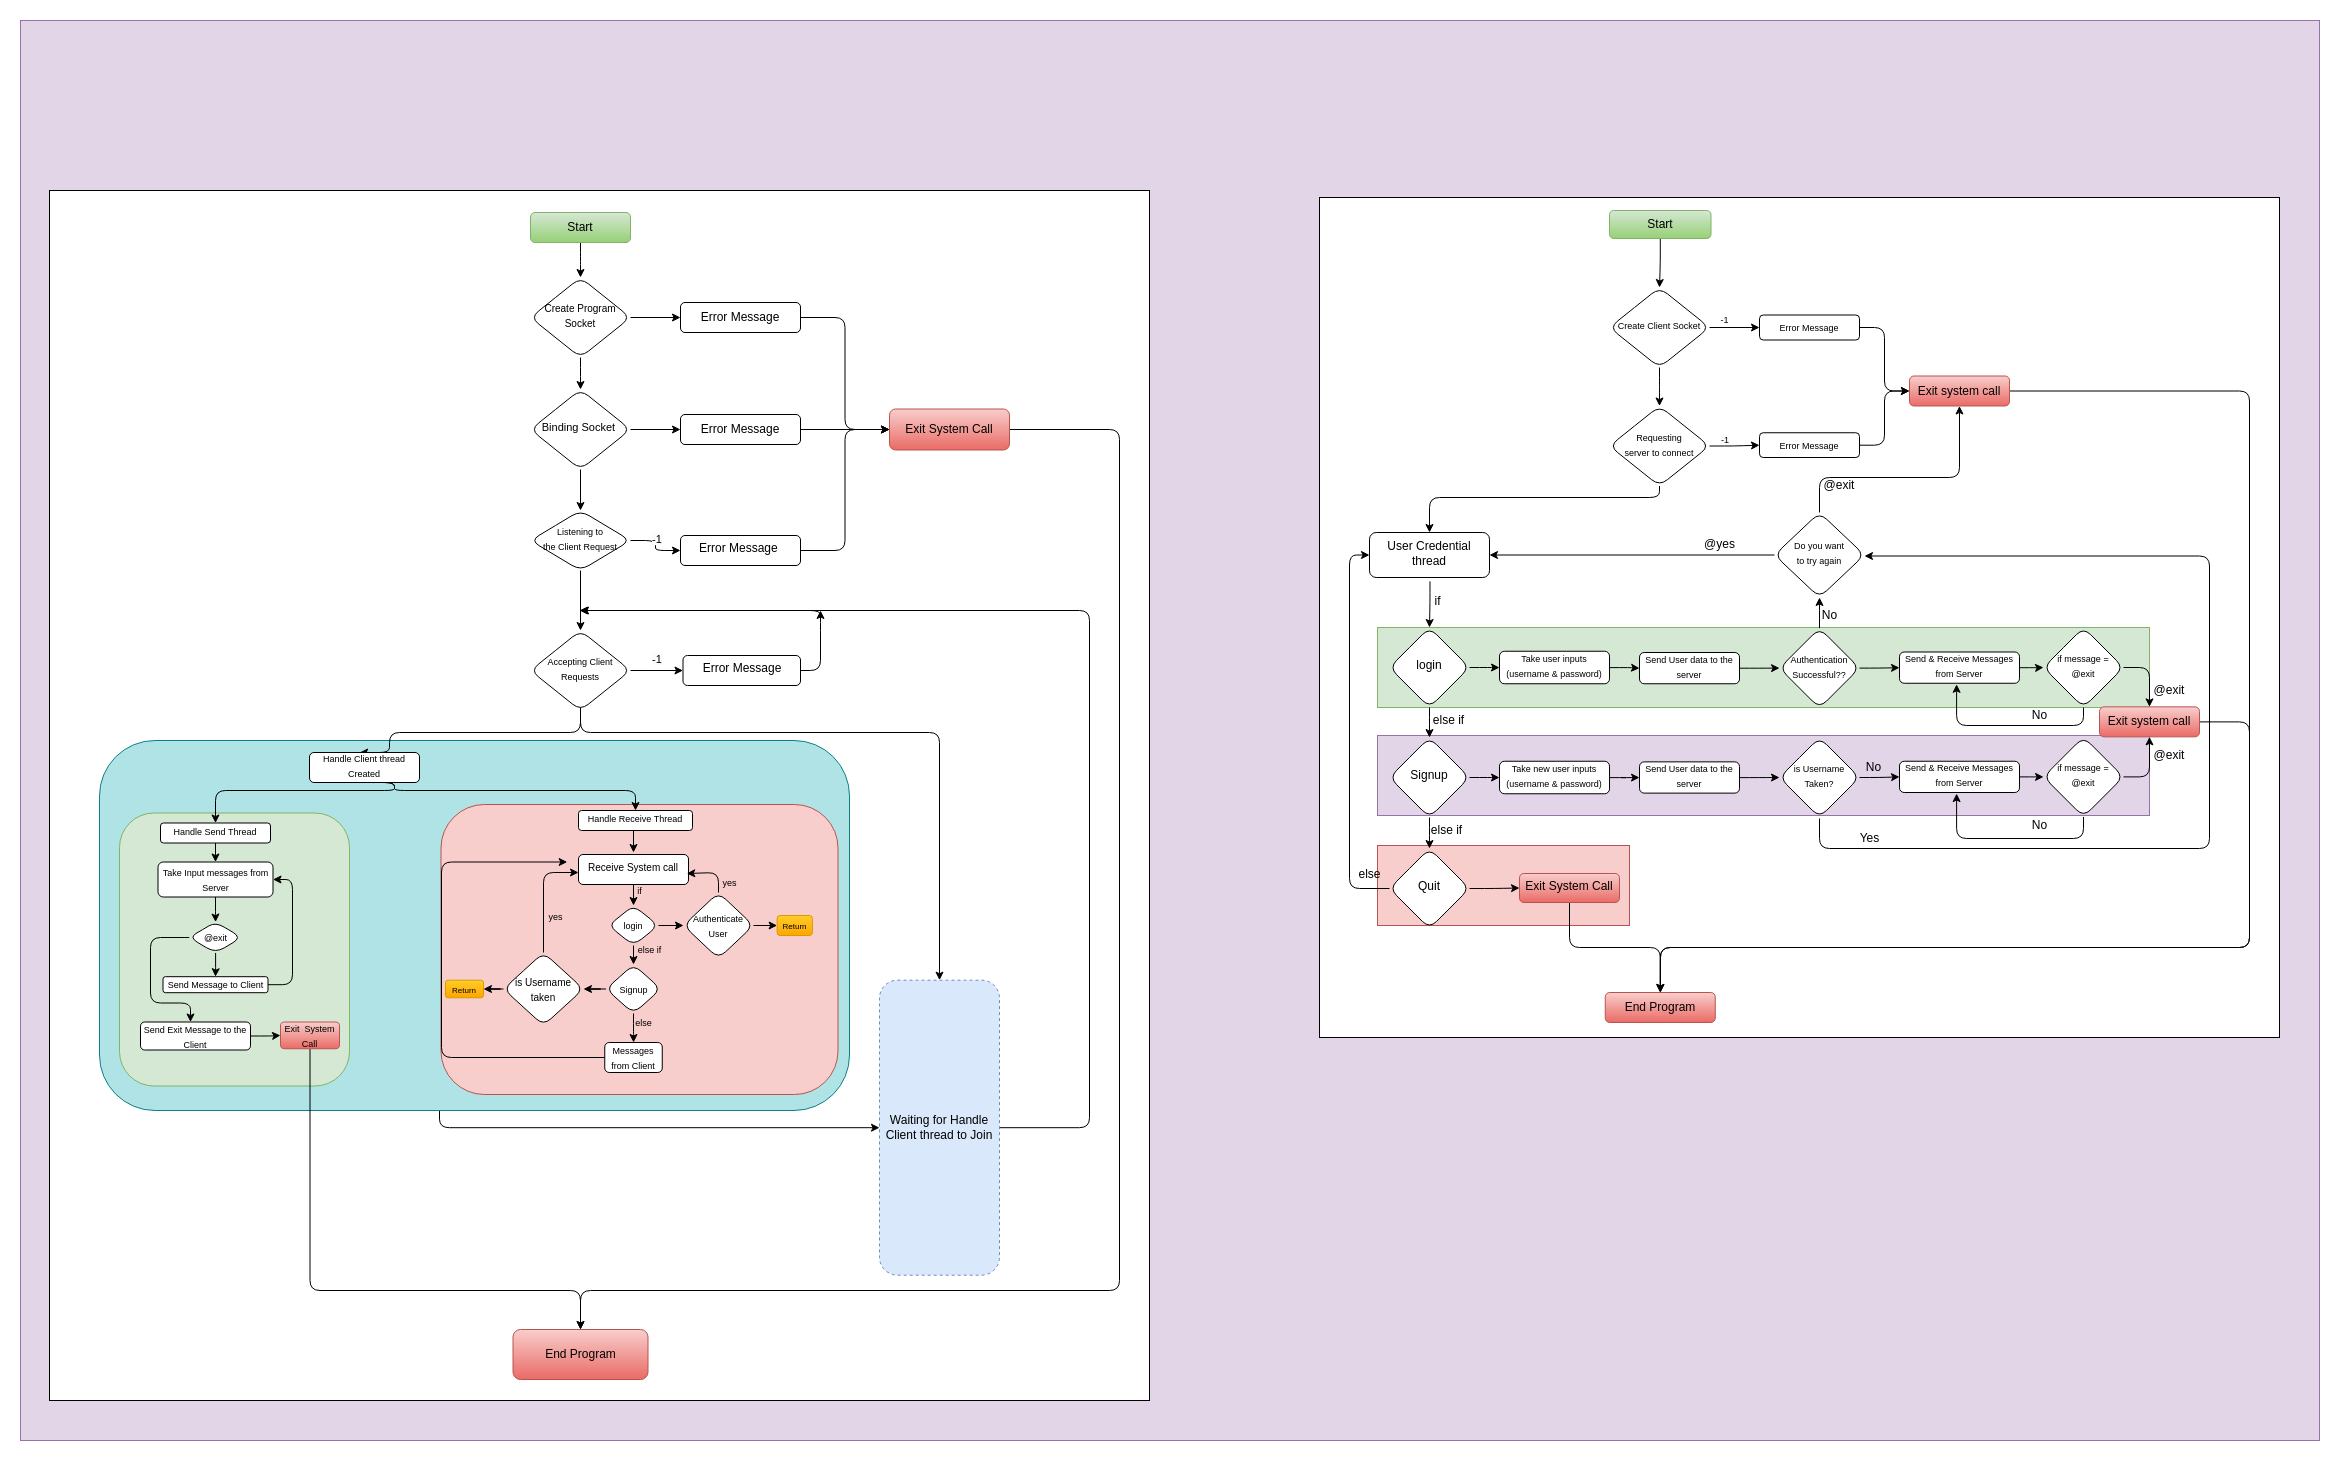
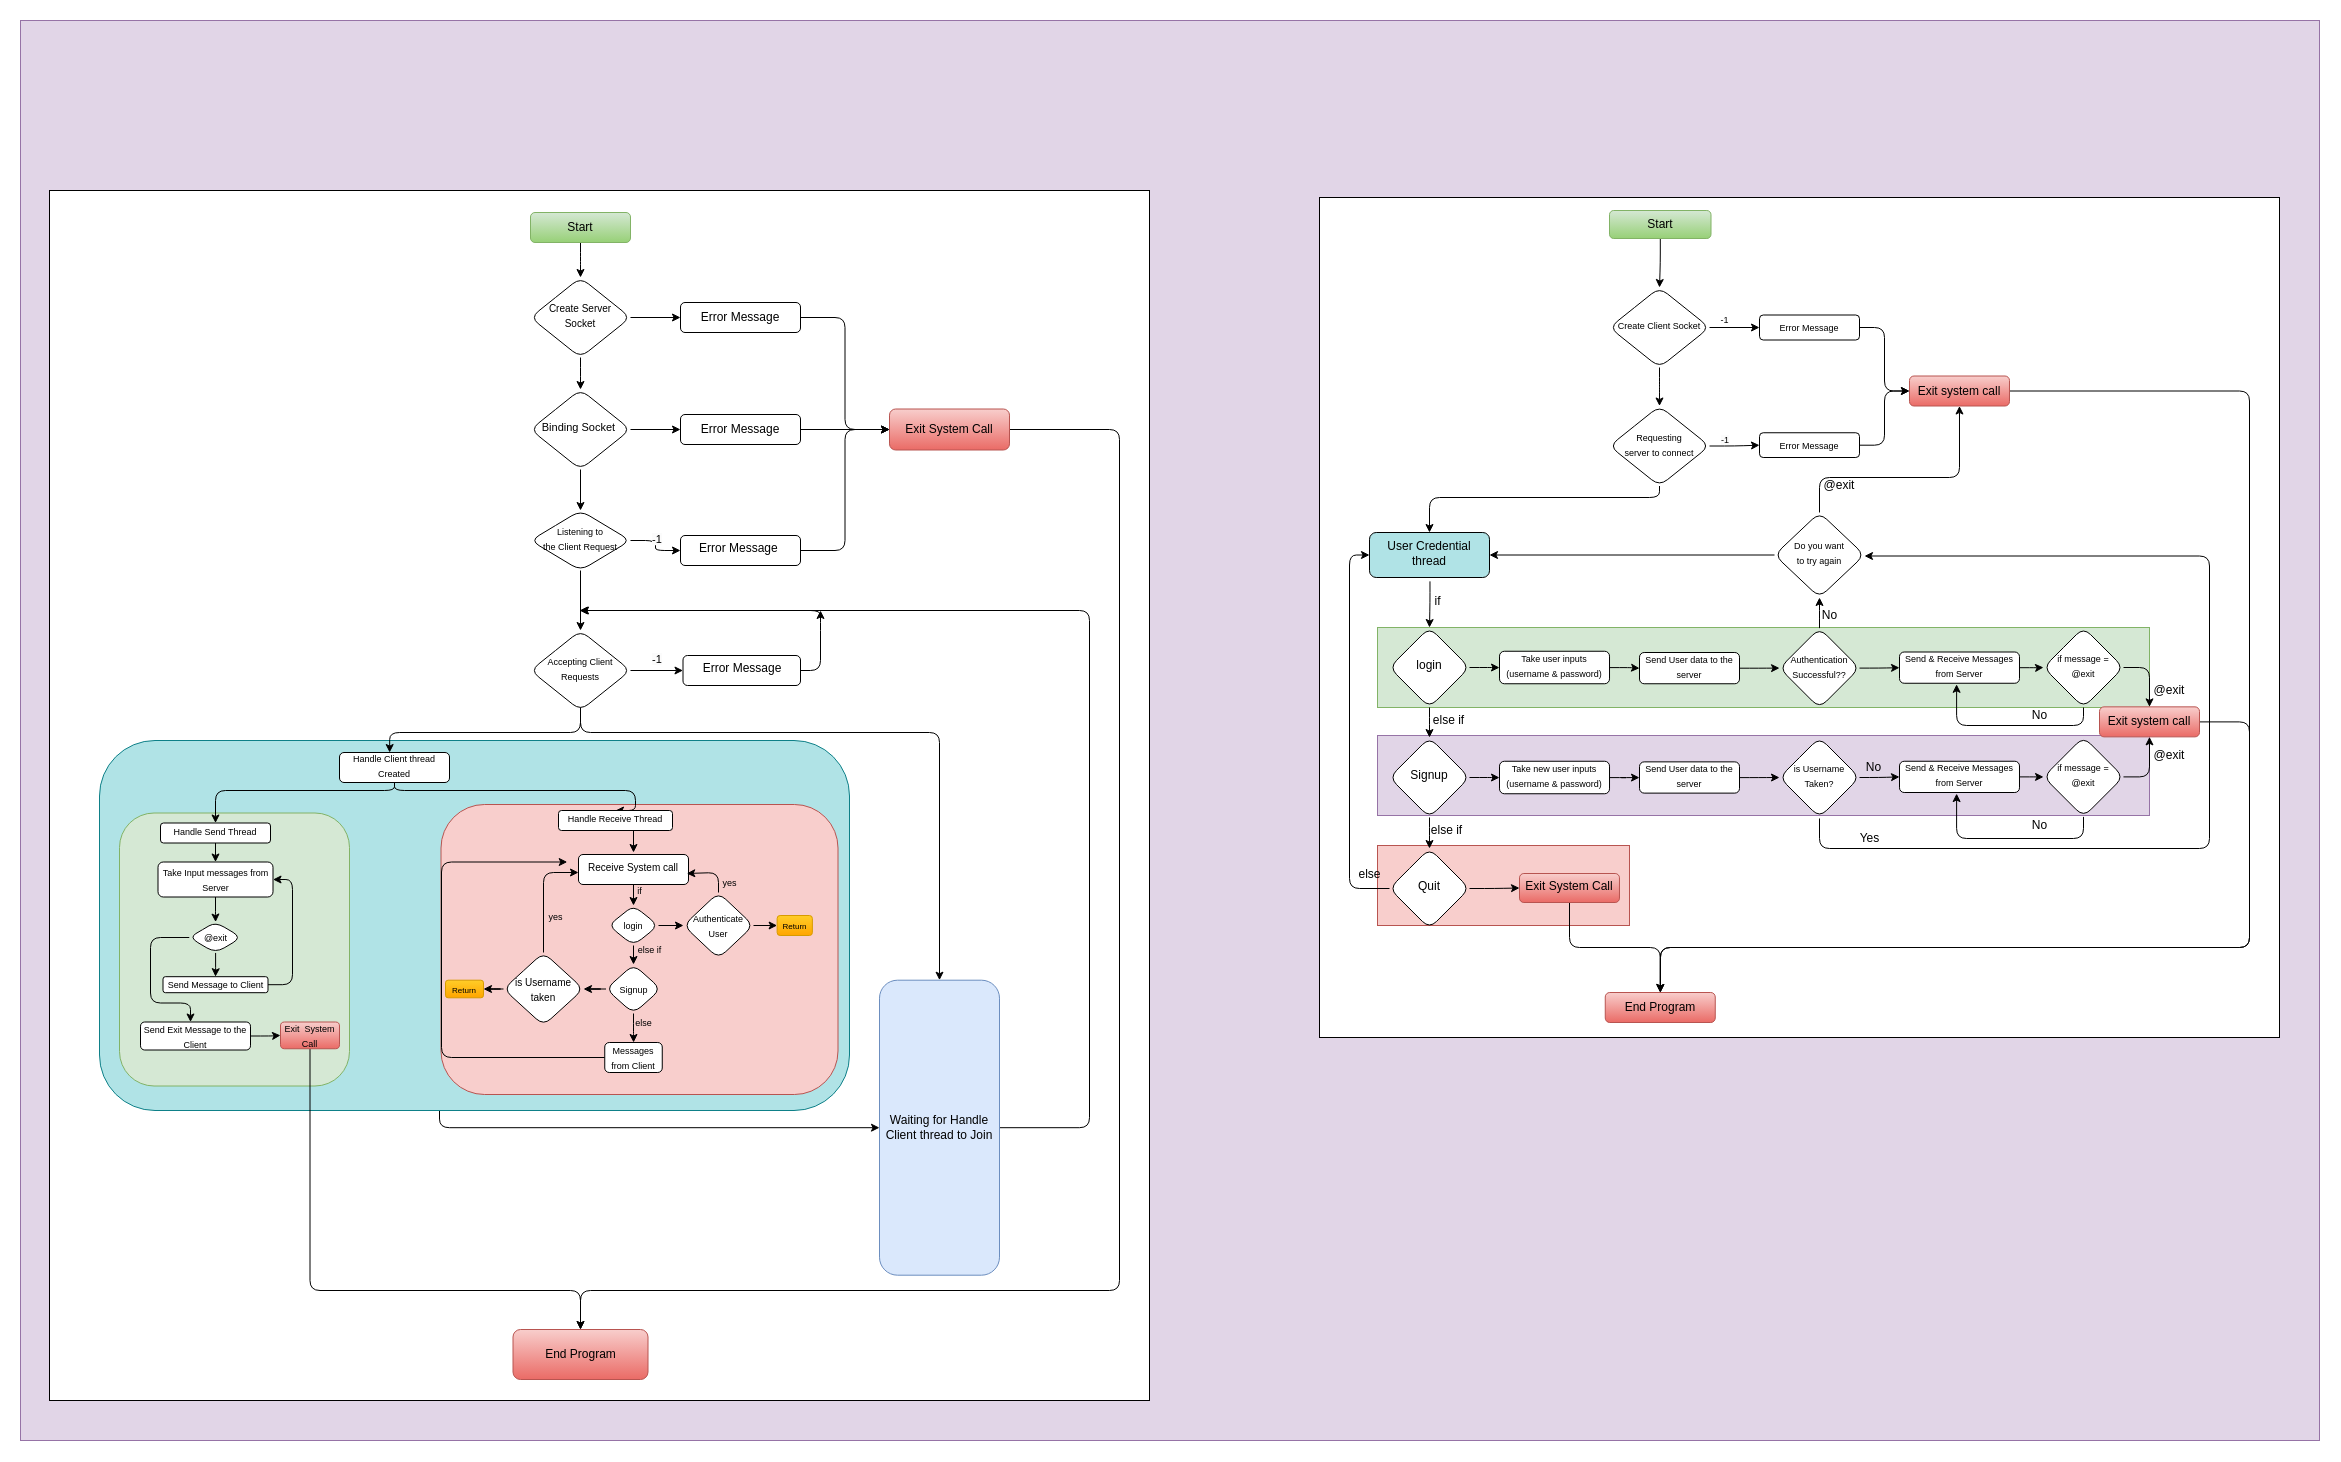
- <mxCell id="16" value="&lt;font style=&quot;font-size: 10px;&quot;&gt;Create Program Socket&lt;/font&gt;" style="rhombus;whiteSpace=wrap;html=1;shadow=0;fontFamily=Helvetica;fontSize=12;align=center;strokeWidth=1;spacing=6;spacingTop=-4;rounded=1;" vertex="1" parent="1"><mxGeometry x="530" y="277" width="100" height="80" as="geometry" /></mxCell>
+ <mxCell id="16" value="&lt;font style=&quot;font-size: 10px;&quot;&gt;Create Server Socket&lt;/font&gt;" style="rhombus;whiteSpace=wrap;html=1;shadow=0;fontFamily=Helvetica;fontSize=12;align=center;strokeWidth=1;spacing=6;spacingTop=-4;rounded=1;" vertex="1" parent="1"><mxGeometry x="530" y="277" width="100" height="80" as="geometry" /></mxCell>
- <mxCell id="123" value="@yes" style="text;html=1;align=center;verticalAlign=middle;resizable=0;points=[];autosize=1;strokeColor=none;fillColor=none;" vertex="1" parent="1"><mxGeometry x="1694" y="529" width="50" height="30" as="geometry" /></mxCell>
- <mxCell id="99" value="User Credential thread" style="whiteSpace=wrap;html=1;shadow=0;strokeWidth=1;spacing=6;spacingTop=-4;rounded=1;" vertex="1" parent="1"><mxGeometry x="1369" y="532" width="120" height="45" as="geometry" /></mxCell>
+ <mxCell id="99" value="User Credential thread" style="whiteSpace=wrap;html=1;shadow=0;strokeWidth=1;spacing=6;spacingTop=-4;rounded=1;fillColor=#b0e3e6;" vertex="1" parent="1"><mxGeometry x="1369" y="532" width="120" height="45" as="geometry" /></mxCell>
- <mxCell id="40" value="&lt;font style=&quot;font-size: 9px;&quot;&gt;Handle Client thread Created&lt;/font&gt;" style="rounded=1;whiteSpace=wrap;html=1;shadow=0;strokeWidth=1;spacing=6;spacingTop=-4;" vertex="1" parent="1"><mxGeometry x="309" y="752" width="110" height="30" as="geometry" /></mxCell>
+ <mxCell id="40" value="&lt;font style=&quot;font-size: 9px;&quot;&gt;Handle Client thread Created&lt;/font&gt;" style="rounded=1;whiteSpace=wrap;html=1;shadow=0;strokeWidth=1;spacing=6;spacingTop=-4;" vertex="1" parent="1"><mxGeometry x="339" y="752" width="110" height="30" as="geometry" /></mxCell>
- <mxCell id="55" value="&lt;font style=&quot;font-size: 9px;&quot;&gt;Handle Receive Thread&lt;/font&gt;" style="rounded=1;whiteSpace=wrap;html=1;shadow=0;strokeWidth=1;spacing=6;spacingTop=-4;" vertex="1" parent="1"><mxGeometry x="578" y="810" width="114" height="20" as="geometry" /></mxCell>
+ <mxCell id="55" value="&lt;font style=&quot;font-size: 9px;&quot;&gt;Handle Receive Thread&lt;/font&gt;" style="rounded=1;whiteSpace=wrap;html=1;shadow=0;strokeWidth=1;spacing=6;spacingTop=-4;" vertex="1" parent="1"><mxGeometry x="558" y="810" width="114" height="20" as="geometry" /></mxCell>
- <mxCell id="42" value="&lt;font style=&quot;font-size: 12px;&quot;&gt;Waiting for Handle Client thread to Join&lt;/font&gt;" style="rounded=1;whiteSpace=wrap;html=1;fillColor=#dae8fc;strokeColor=#6c8ebf;dashed=1;" vertex="1" parent="1"><mxGeometry x="879" y="979.69" width="120" height="295" as="geometry" /></mxCell>
+ <mxCell id="42" value="&lt;font style=&quot;font-size: 12px;&quot;&gt;Waiting for Handle Client thread to Join&lt;/font&gt;" style="rounded=1;whiteSpace=wrap;html=1;fillColor=#dae8fc;strokeColor=#6c8ebf;" vertex="1" parent="1"><mxGeometry x="879" y="979.69" width="120" height="295" as="geometry" /></mxCell>
